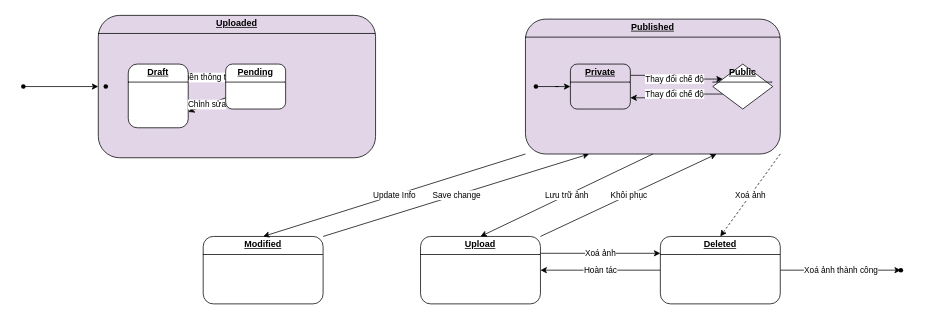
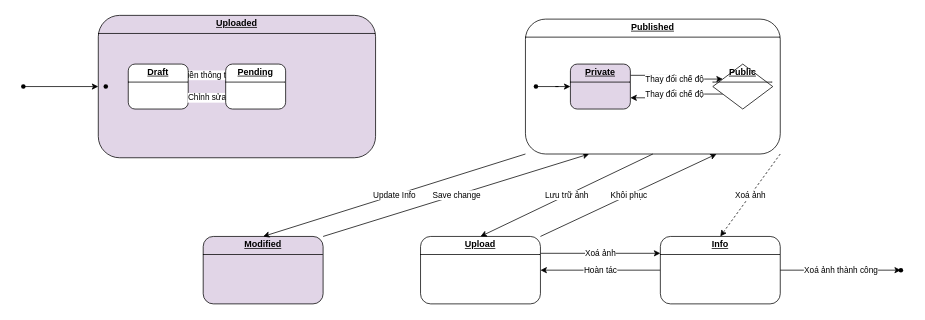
- <mxCell id="13" value="&lt;p style=&quot;margin:0px;margin-top:4px;text-align:center;text-decoration:underline;&quot;&gt;&lt;b&gt;Published&lt;/b&gt;&lt;/p&gt;&lt;hr size=&quot;1&quot; style=&quot;border-style:solid;&quot;&gt;&lt;p style=&quot;margin:0px;margin-left:8px;&quot;&gt;&lt;br&gt;&lt;/p&gt;" style="verticalAlign=top;align=left;overflow=fill;html=1;whiteSpace=wrap;rounded=1;fillColor=#e1d5e7;" vertex="1" parent="12"><mxGeometry width="340" height="180" as="geometry" /></mxCell>
+ <mxCell id="13" value="&lt;p style=&quot;margin:0px;margin-top:4px;text-align:center;text-decoration:underline;&quot;&gt;&lt;b&gt;Published&lt;/b&gt;&lt;/p&gt;&lt;hr size=&quot;1&quot; style=&quot;border-style:solid;&quot;&gt;&lt;p style=&quot;margin:0px;margin-left:8px;&quot;&gt;&lt;br&gt;&lt;/p&gt;" style="verticalAlign=top;align=left;overflow=fill;html=1;whiteSpace=wrap;rounded=1;" vertex="1" parent="12"><mxGeometry width="340" height="180" as="geometry" /></mxCell>
- <mxCell id="26" value="&lt;p style=&quot;margin:0px;margin-top:4px;text-align:center;text-decoration:underline;&quot;&gt;&lt;b&gt;Draft&lt;/b&gt;&lt;/p&gt;&lt;hr size=&quot;1&quot; style=&quot;border-style:solid;&quot;&gt;&lt;p style=&quot;margin:0px;margin-left:8px;&quot;&gt;&lt;br&gt;&lt;/p&gt;" style="verticalAlign=top;align=left;overflow=fill;html=1;whiteSpace=wrap;rounded=1;" vertex="1" parent="1"><mxGeometry x="170" y="85" width="80" height="85" as="geometry" /></mxCell>
+ <mxCell id="26" value="&lt;p style=&quot;margin:0px;margin-top:4px;text-align:center;text-decoration:underline;&quot;&gt;&lt;b&gt;Draft&lt;/b&gt;&lt;/p&gt;&lt;hr size=&quot;1&quot; style=&quot;border-style:solid;&quot;&gt;&lt;p style=&quot;margin:0px;margin-left:8px;&quot;&gt;&lt;br&gt;&lt;/p&gt;" style="verticalAlign=top;align=left;overflow=fill;html=1;whiteSpace=wrap;rounded=1;" vertex="1" parent="1"><mxGeometry x="170" y="85" width="80" height="60" as="geometry" /></mxCell>
- <mxCell id="6" value="&lt;p style=&quot;margin:0px;margin-top:4px;text-align:center;text-decoration:underline;&quot;&gt;&lt;b&gt;Deleted&lt;/b&gt;&lt;/p&gt;&lt;hr size=&quot;1&quot; style=&quot;border-style:solid;&quot;&gt;&lt;p style=&quot;margin:0px;margin-left:8px;&quot;&gt;&lt;br&gt;&lt;/p&gt;" style="verticalAlign=top;align=left;overflow=fill;html=1;whiteSpace=wrap;rounded=1;" vertex="1" parent="1"><mxGeometry x="880" y="315" width="160" height="90" as="geometry" /></mxCell>
+ <mxCell id="6" value="&lt;p style=&quot;margin:0px;margin-top:4px;text-align:center;text-decoration:underline;&quot;&gt;&lt;b&gt;Info&lt;/b&gt;&lt;/p&gt;&lt;hr size=&quot;1&quot; style=&quot;border-style:solid;&quot;&gt;&lt;p style=&quot;margin:0px;margin-left:8px;&quot;&gt;&lt;br&gt;&lt;/p&gt;" style="verticalAlign=top;align=left;overflow=fill;html=1;whiteSpace=wrap;rounded=1;" vertex="1" parent="1"><mxGeometry x="880" y="315" width="160" height="90" as="geometry" /></mxCell>
- <mxCell id="8" value="&lt;p style=&quot;margin:0px;margin-top:4px;text-align:center;text-decoration:underline;&quot;&gt;&lt;b&gt;Modified&lt;/b&gt;&lt;/p&gt;&lt;hr size=&quot;1&quot; style=&quot;border-style:solid;&quot;&gt;&lt;p style=&quot;margin:0px;margin-left:8px;&quot;&gt;&lt;br&gt;&lt;/p&gt;" style="verticalAlign=top;align=left;overflow=fill;html=1;whiteSpace=wrap;rounded=1;" vertex="1" parent="1"><mxGeometry x="270" y="315" width="160" height="90" as="geometry" /></mxCell>
+ <mxCell id="8" value="&lt;p style=&quot;margin:0px;margin-top:4px;text-align:center;text-decoration:underline;&quot;&gt;&lt;b&gt;Modified&lt;/b&gt;&lt;/p&gt;&lt;hr size=&quot;1&quot; style=&quot;border-style:solid;&quot;&gt;&lt;p style=&quot;margin:0px;margin-left:8px;&quot;&gt;&lt;br&gt;&lt;/p&gt;" style="verticalAlign=top;align=left;overflow=fill;html=1;whiteSpace=wrap;rounded=1;fillColor=#e1d5e7;" vertex="1" parent="1"><mxGeometry x="270" y="315" width="160" height="90" as="geometry" /></mxCell>
